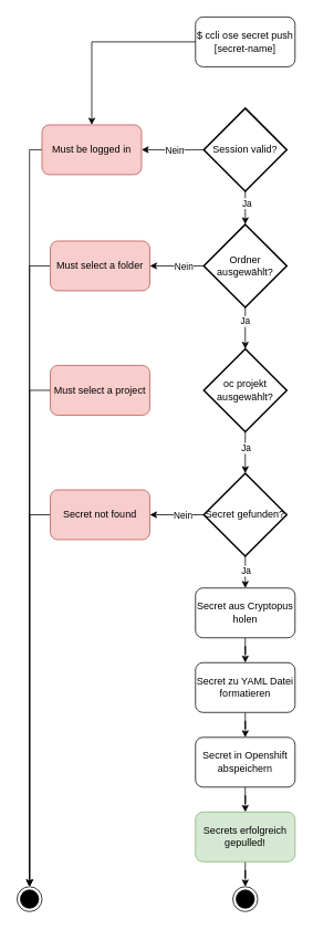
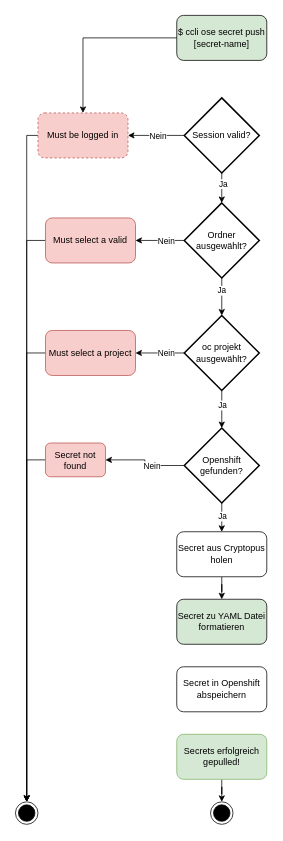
- <mxCell id="2" value="$ ccli ose secret push [secret-name]" style="rounded=1;whiteSpace=wrap;html=1;" parent="1" vertex="1"><mxGeometry x="235" y="20" width="120" height="60" as="geometry" /></mxCell>
+ <mxCell id="2" value="$ ccli ose secret push [secret-name]" style="rounded=1;whiteSpace=wrap;html=1;fillColor=#d5e8d4;" parent="1" vertex="1"><mxGeometry x="235" y="20" width="120" height="60" as="geometry" /></mxCell>
- <mxCell id="9" value="Must be logged in" style="rounded=1;whiteSpace=wrap;html=1;fillColor=#f8cecc;strokeColor=#b85450;" parent="1" vertex="1"><mxGeometry x="50" y="150" width="120" height="60" as="geometry" /></mxCell>
+ <mxCell id="9" value="Must be logged in" style="rounded=1;whiteSpace=wrap;html=1;fillColor=#f8cecc;strokeColor=#b85450;dashed=1;" parent="1" vertex="1"><mxGeometry x="50" y="150" width="120" height="60" as="geometry" /></mxCell>
- <mxCell id="18" value="Must select a folder" style="rounded=1;whiteSpace=wrap;html=1;fillColor=#f8cecc;strokeColor=#b85450;" parent="1" vertex="1"><mxGeometry x="60" y="290" width="120" height="60" as="geometry" /></mxCell>
+ <mxCell id="18" value="Must select a valid" style="rounded=1;whiteSpace=wrap;html=1;fillColor=#f8cecc;strokeColor=#b85450;" parent="1" vertex="1"><mxGeometry x="60" y="290" width="120" height="60" as="geometry" /></mxCell>
+ <mxCell id="20" style="edgeStyle=orthogonalEdgeStyle;rounded=0;orthogonalLoop=1;jettySize=auto;html=1;" parent="1" source="22" target="26" edge="1"><mxGeometry relative="1" as="geometry" /></mxCell>
+ <mxCell id="21" value="Nein" style="edgeLabel;html=1;align=center;verticalAlign=middle;resizable=0;points=[];" parent="20" vertex="1" connectable="0"><mxGeometry x="0.274" y="2" relative="1" as="geometry"><mxPoint x="16.38" y="-2" as="offset" /></mxGeometry></mxCell>
- <mxCell id="31" value="Secret not found" style="rounded=1;whiteSpace=wrap;html=1;fillColor=#f8cecc;strokeColor=#b85450;" parent="1" vertex="1"><mxGeometry x="60" y="590" width="120" height="60" as="geometry" /></mxCell>
+ <mxCell id="31" value="Secret not found" style="rounded=1;whiteSpace=wrap;html=1;fillColor=#f8cecc;strokeColor=#b85450;" parent="1" vertex="1"><mxGeometry x="60" y="590" width="80" height="45" as="geometry" /></mxCell>
- <mxCell id="30" value="Secret gefunden?" style="strokeWidth=2;html=1;shape=mxgraph.flowchart.decision;whiteSpace=wrap;" parent="1" vertex="1"><mxGeometry x="245" y="570" width="100" height="100" as="geometry" /></mxCell>
+ <mxCell id="30" value="Openshift gefunden?" style="strokeWidth=2;html=1;shape=mxgraph.flowchart.decision;whiteSpace=wrap;" parent="1" vertex="1"><mxGeometry x="245" y="570" width="100" height="100" as="geometry" /></mxCell>
- <mxCell id="35" value="Secret zu YAML Datei formatieren" style="rounded=1;whiteSpace=wrap;html=1;" parent="1" vertex="1"><mxGeometry x="235" y="798.28" width="120" height="60" as="geometry" /></mxCell>
+ <mxCell id="35" value="Secret zu YAML Datei formatieren" style="rounded=1;whiteSpace=wrap;html=1;fillColor=#d5e8d4;" parent="1" vertex="1"><mxGeometry x="235" y="798.28" width="120" height="60" as="geometry" /></mxCell>
- <mxCell id="34" style="edgeStyle=orthogonalEdgeStyle;rounded=0;orthogonalLoop=1;jettySize=auto;html=1;" parent="1" source="35" target="39" edge="1"><mxGeometry relative="1" as="geometry"><mxPoint x="295" y="908.28" as="targetPoint" /></mxGeometry></mxCell>
- <mxCell id="38" style="edgeStyle=orthogonalEdgeStyle;rounded=0;orthogonalLoop=1;jettySize=auto;html=1;" parent="1" source="39" target="41" edge="1"><mxGeometry relative="1" as="geometry" /></mxCell>
